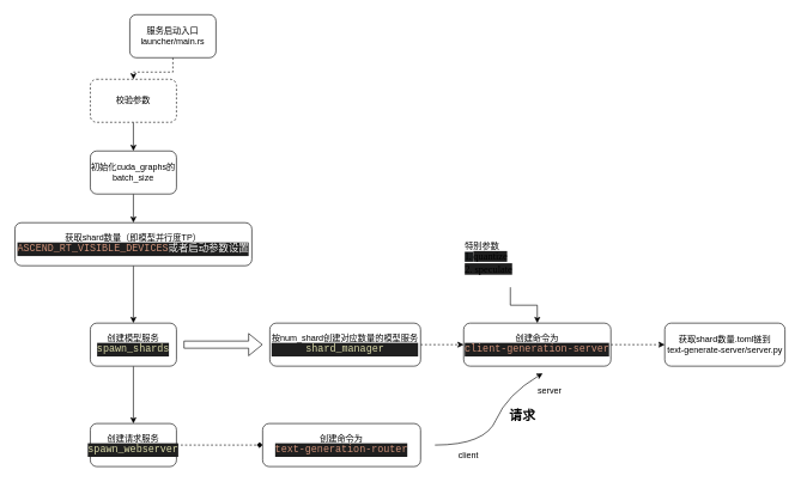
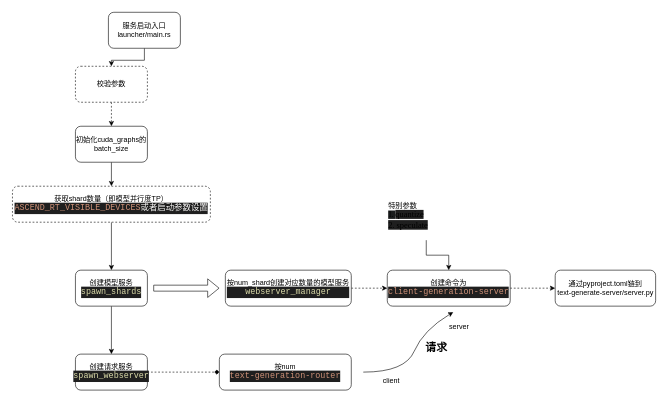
- <mxCell id="2" value="" style="edgeStyle=orthogonalEdgeStyle;rounded=0;orthogonalLoop=1;jettySize=auto;html=1;dashed=1;" parent="1" source="3" target="5" edge="1"><mxGeometry relative="1" as="geometry" /></mxCell>
+ <mxCell id="2" value="" style="edgeStyle=orthogonalEdgeStyle;rounded=0;orthogonalLoop=1;jettySize=auto;html=1;" parent="1" source="3" target="5" edge="1"><mxGeometry relative="1" as="geometry" /></mxCell>
- <mxCell id="4" style="edgeStyle=orthogonalEdgeStyle;rounded=0;orthogonalLoop=1;jettySize=auto;html=1;exitX=0.5;exitY=1;exitDx=0;exitDy=0;entryX=0.5;entryY=0;entryDx=0;entryDy=0;" edge="1" parent="1" source="5" target="24"><mxGeometry relative="1" as="geometry" /></mxCell>
+ <mxCell id="4" style="edgeStyle=orthogonalEdgeStyle;rounded=0;orthogonalLoop=1;jettySize=auto;html=1;exitX=0.5;exitY=1;exitDx=0;exitDy=0;entryX=0.5;entryY=0;entryDx=0;entryDy=0;dashed=1;" edge="1" parent="1" source="5" target="24"><mxGeometry relative="1" as="geometry" /></mxCell>
- <mxCell id="7" value="获取shard数量（即模型并行度TP）&lt;div&gt;&lt;div style=&quot;background-color: rgb(31, 31, 31); font-family: Consolas, &amp;quot;Courier New&amp;quot;, monospace; font-size: 14px; line-height: 19px; white-space: pre;&quot;&gt;&lt;span style=&quot;color: rgb(206, 145, 120);&quot;&gt;ASCEND_RT_VISIBLE_DEVICES&lt;/span&gt;&lt;font color=&quot;#f8f7f6&quot;&gt;或者启动参数设置&lt;/font&gt;&lt;/div&gt;&lt;/div&gt;" style="whiteSpace=wrap;html=1;rounded=1;" parent="1" vertex="1"><mxGeometry x="20" y="310" width="330" height="60" as="geometry" /></mxCell>
+ <mxCell id="7" value="获取shard数量（即模型并行度TP）&lt;div&gt;&lt;div style=&quot;background-color: rgb(31, 31, 31); font-family: Consolas, &amp;quot;Courier New&amp;quot;, monospace; font-size: 14px; line-height: 19px; white-space: pre;&quot;&gt;&lt;span style=&quot;color: rgb(206, 145, 120);&quot;&gt;ASCEND_RT_VISIBLE_DEVICES&lt;/span&gt;&lt;font color=&quot;#f8f7f6&quot;&gt;或者启动参数设置&lt;/font&gt;&lt;/div&gt;&lt;/div&gt;" style="whiteSpace=wrap;html=1;rounded=1;dashed=1;" parent="1" vertex="1"><mxGeometry x="20" y="310" width="330" height="60" as="geometry" /></mxCell>
- <mxCell id="14" value="按num_shard创建对应数量的模型服务&lt;div&gt;&lt;div style=&quot;color: rgb(204, 204, 204); background-color: rgb(31, 31, 31); font-family: Consolas, &amp;quot;Courier New&amp;quot;, monospace; font-size: 14px; line-height: 19px; white-space: pre;&quot;&gt;&lt;span style=&quot;color: #dcdcaa;&quot;&gt;shard_manager&lt;/span&gt;&lt;/div&gt;&lt;/div&gt;" style="rounded=1;whiteSpace=wrap;html=1;" parent="1" vertex="1"><mxGeometry x="375" y="450" width="210" height="60" as="geometry" /></mxCell>
+ <mxCell id="14" value="按num_shard创建对应数量的模型服务&lt;div&gt;&lt;div style=&quot;color: rgb(204, 204, 204); background-color: rgb(31, 31, 31); font-family: Consolas, &amp;quot;Courier New&amp;quot;, monospace; font-size: 14px; line-height: 19px; white-space: pre;&quot;&gt;&lt;span style=&quot;color: #dcdcaa;&quot;&gt;webserver_manager&lt;/span&gt;&lt;/div&gt;&lt;/div&gt;" style="rounded=1;whiteSpace=wrap;html=1;" parent="1" vertex="1"><mxGeometry x="375" y="450" width="210" height="60" as="geometry" /></mxCell>
- <mxCell id="18" value="获取shard数量.toml链到&lt;div&gt;text-generate-server/server.py&lt;/div&gt;" style="whiteSpace=wrap;html=1;rounded=1;" parent="1" vertex="1"><mxGeometry x="925" y="450" width="167.5" height="60" as="geometry" /></mxCell>
+ <mxCell id="18" value="通过pyproject.toml链到&lt;div&gt;text-generate-server/server.py&lt;/div&gt;" style="whiteSpace=wrap;html=1;rounded=1;" parent="1" vertex="1"><mxGeometry x="925" y="450" width="167.5" height="60" as="geometry" /></mxCell>
- <mxCell id="17" value="创建命令为&lt;div&gt;&lt;div style=&quot;color: rgb(204, 204, 204); background-color: rgb(31, 31, 31); font-family: Consolas, &amp;quot;Courier New&amp;quot;, monospace; font-size: 14px; line-height: 19px; white-space: pre;&quot;&gt;&lt;span style=&quot;color: #ce9178;&quot;&gt;text-generation-router&lt;/span&gt;&lt;/div&gt;&lt;/div&gt;" style="whiteSpace=wrap;html=1;rounded=1;" parent="1" vertex="1"><mxGeometry x="365" y="590" width="220" height="60" as="geometry" /></mxCell>
+ <mxCell id="17" value="按num&lt;div&gt;&lt;div style=&quot;color: rgb(204, 204, 204); background-color: rgb(31, 31, 31); font-family: Consolas, &amp;quot;Courier New&amp;quot;, monospace; font-size: 14px; line-height: 19px; white-space: pre;&quot;&gt;&lt;span style=&quot;color: #ce9178;&quot;&gt;text-generation-router&lt;/span&gt;&lt;/div&gt;&lt;/div&gt;" style="whiteSpace=wrap;html=1;rounded=1;" parent="1" vertex="1"><mxGeometry x="365" y="590" width="220" height="60" as="geometry" /></mxCell>
